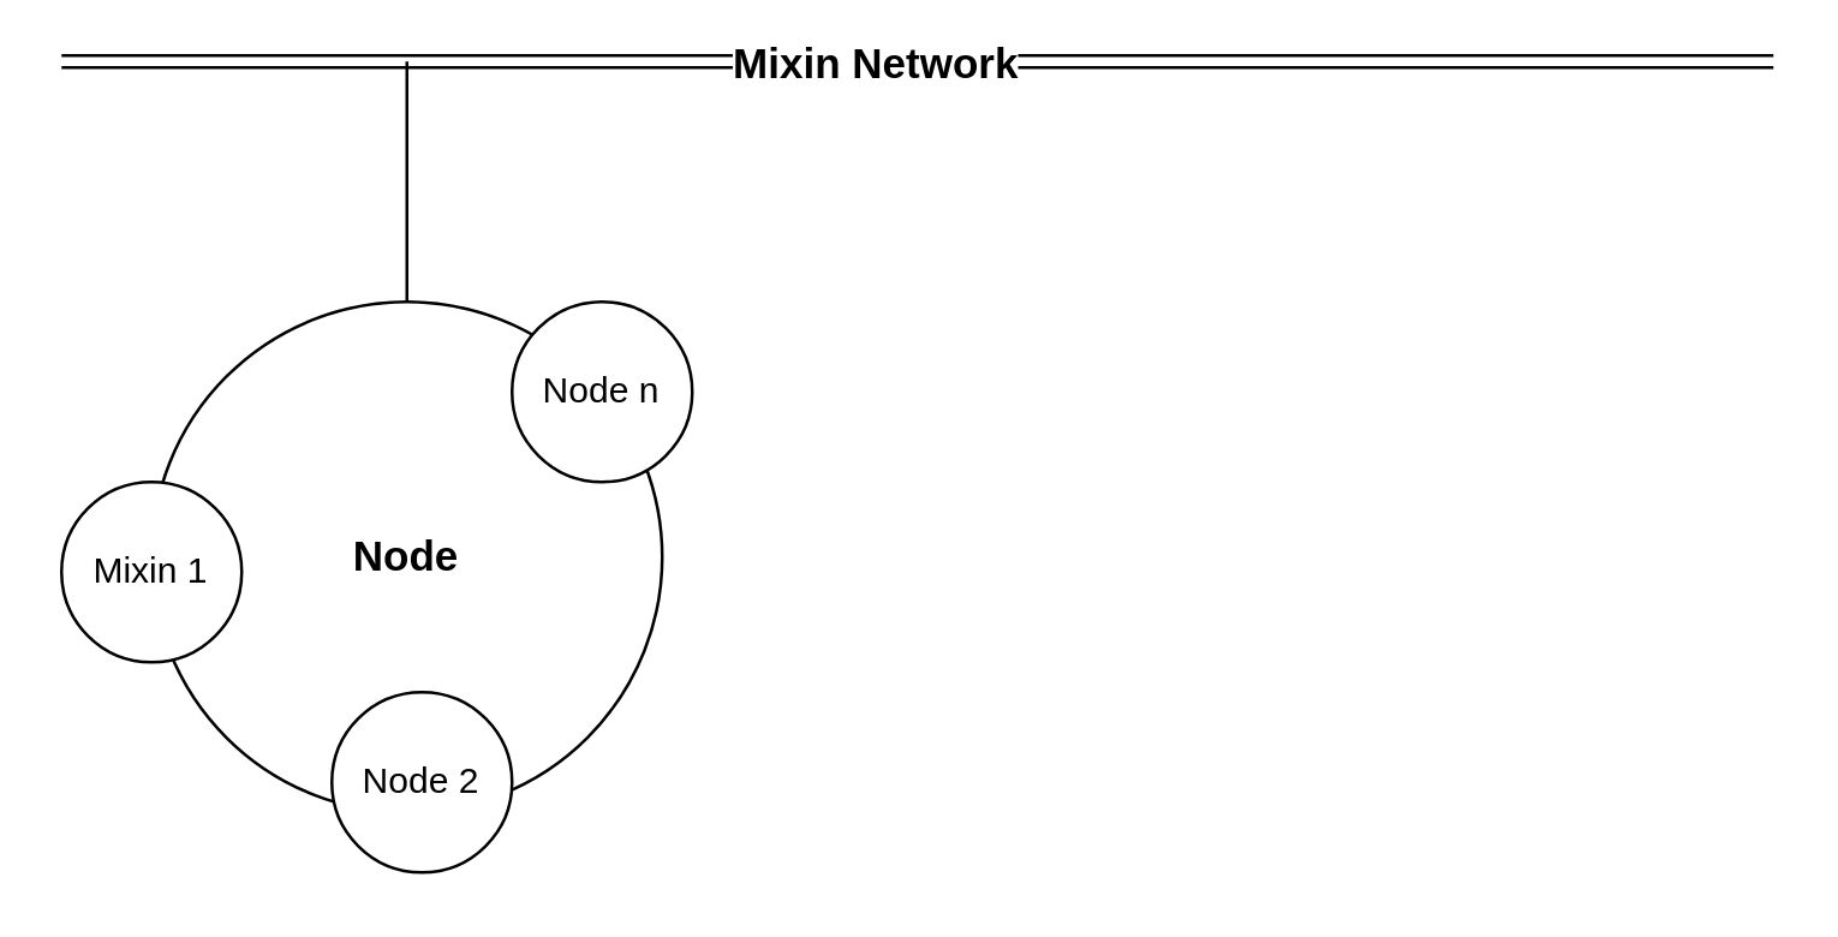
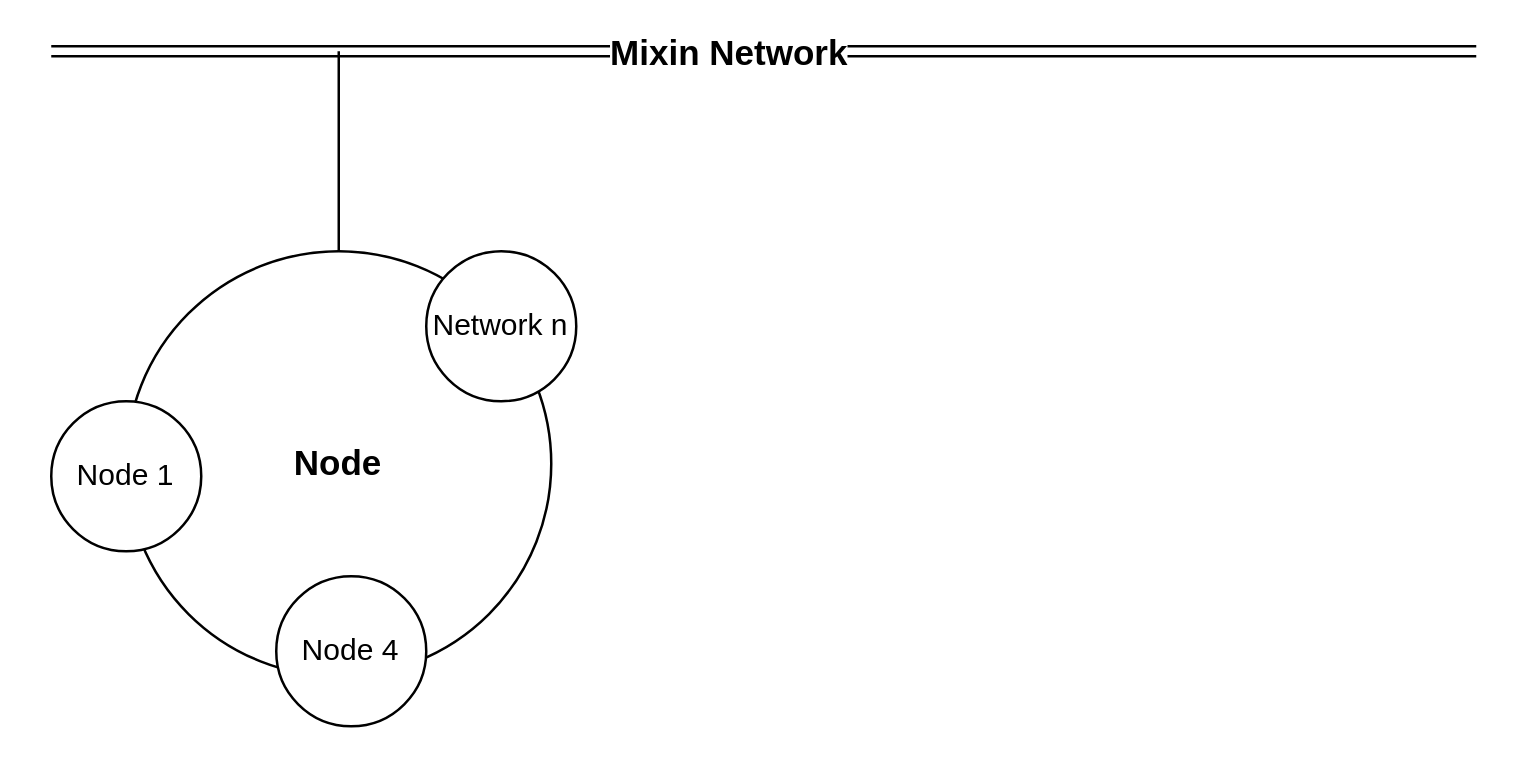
- <mxCell id="7" value="Node n" style="ellipse;whiteSpace=wrap;html=1;aspect=fixed;" parent="1" vertex="1"><mxGeometry x="170" y="100" width="60" height="60" as="geometry" /></mxCell>
+ <mxCell id="7" value="Network n" style="ellipse;whiteSpace=wrap;html=1;aspect=fixed;" parent="1" vertex="1"><mxGeometry x="170" y="100" width="60" height="60" as="geometry" /></mxCell>
- <mxCell id="5" value="Mixin 1" style="ellipse;whiteSpace=wrap;html=1;aspect=fixed;" parent="1" vertex="1"><mxGeometry x="20" y="160" width="60" height="60" as="geometry" /></mxCell>
+ <mxCell id="5" value="Node 1" style="ellipse;whiteSpace=wrap;html=1;aspect=fixed;" parent="1" vertex="1"><mxGeometry x="20" y="160" width="60" height="60" as="geometry" /></mxCell>
- <mxCell id="6" value="Node 2" style="ellipse;whiteSpace=wrap;html=1;aspect=fixed;" parent="1" vertex="1"><mxGeometry x="110" y="230" width="60" height="60" as="geometry" /></mxCell>
+ <mxCell id="6" value="Node 4" style="ellipse;whiteSpace=wrap;html=1;aspect=fixed;" parent="1" vertex="1"><mxGeometry x="110" y="230" width="60" height="60" as="geometry" /></mxCell>
